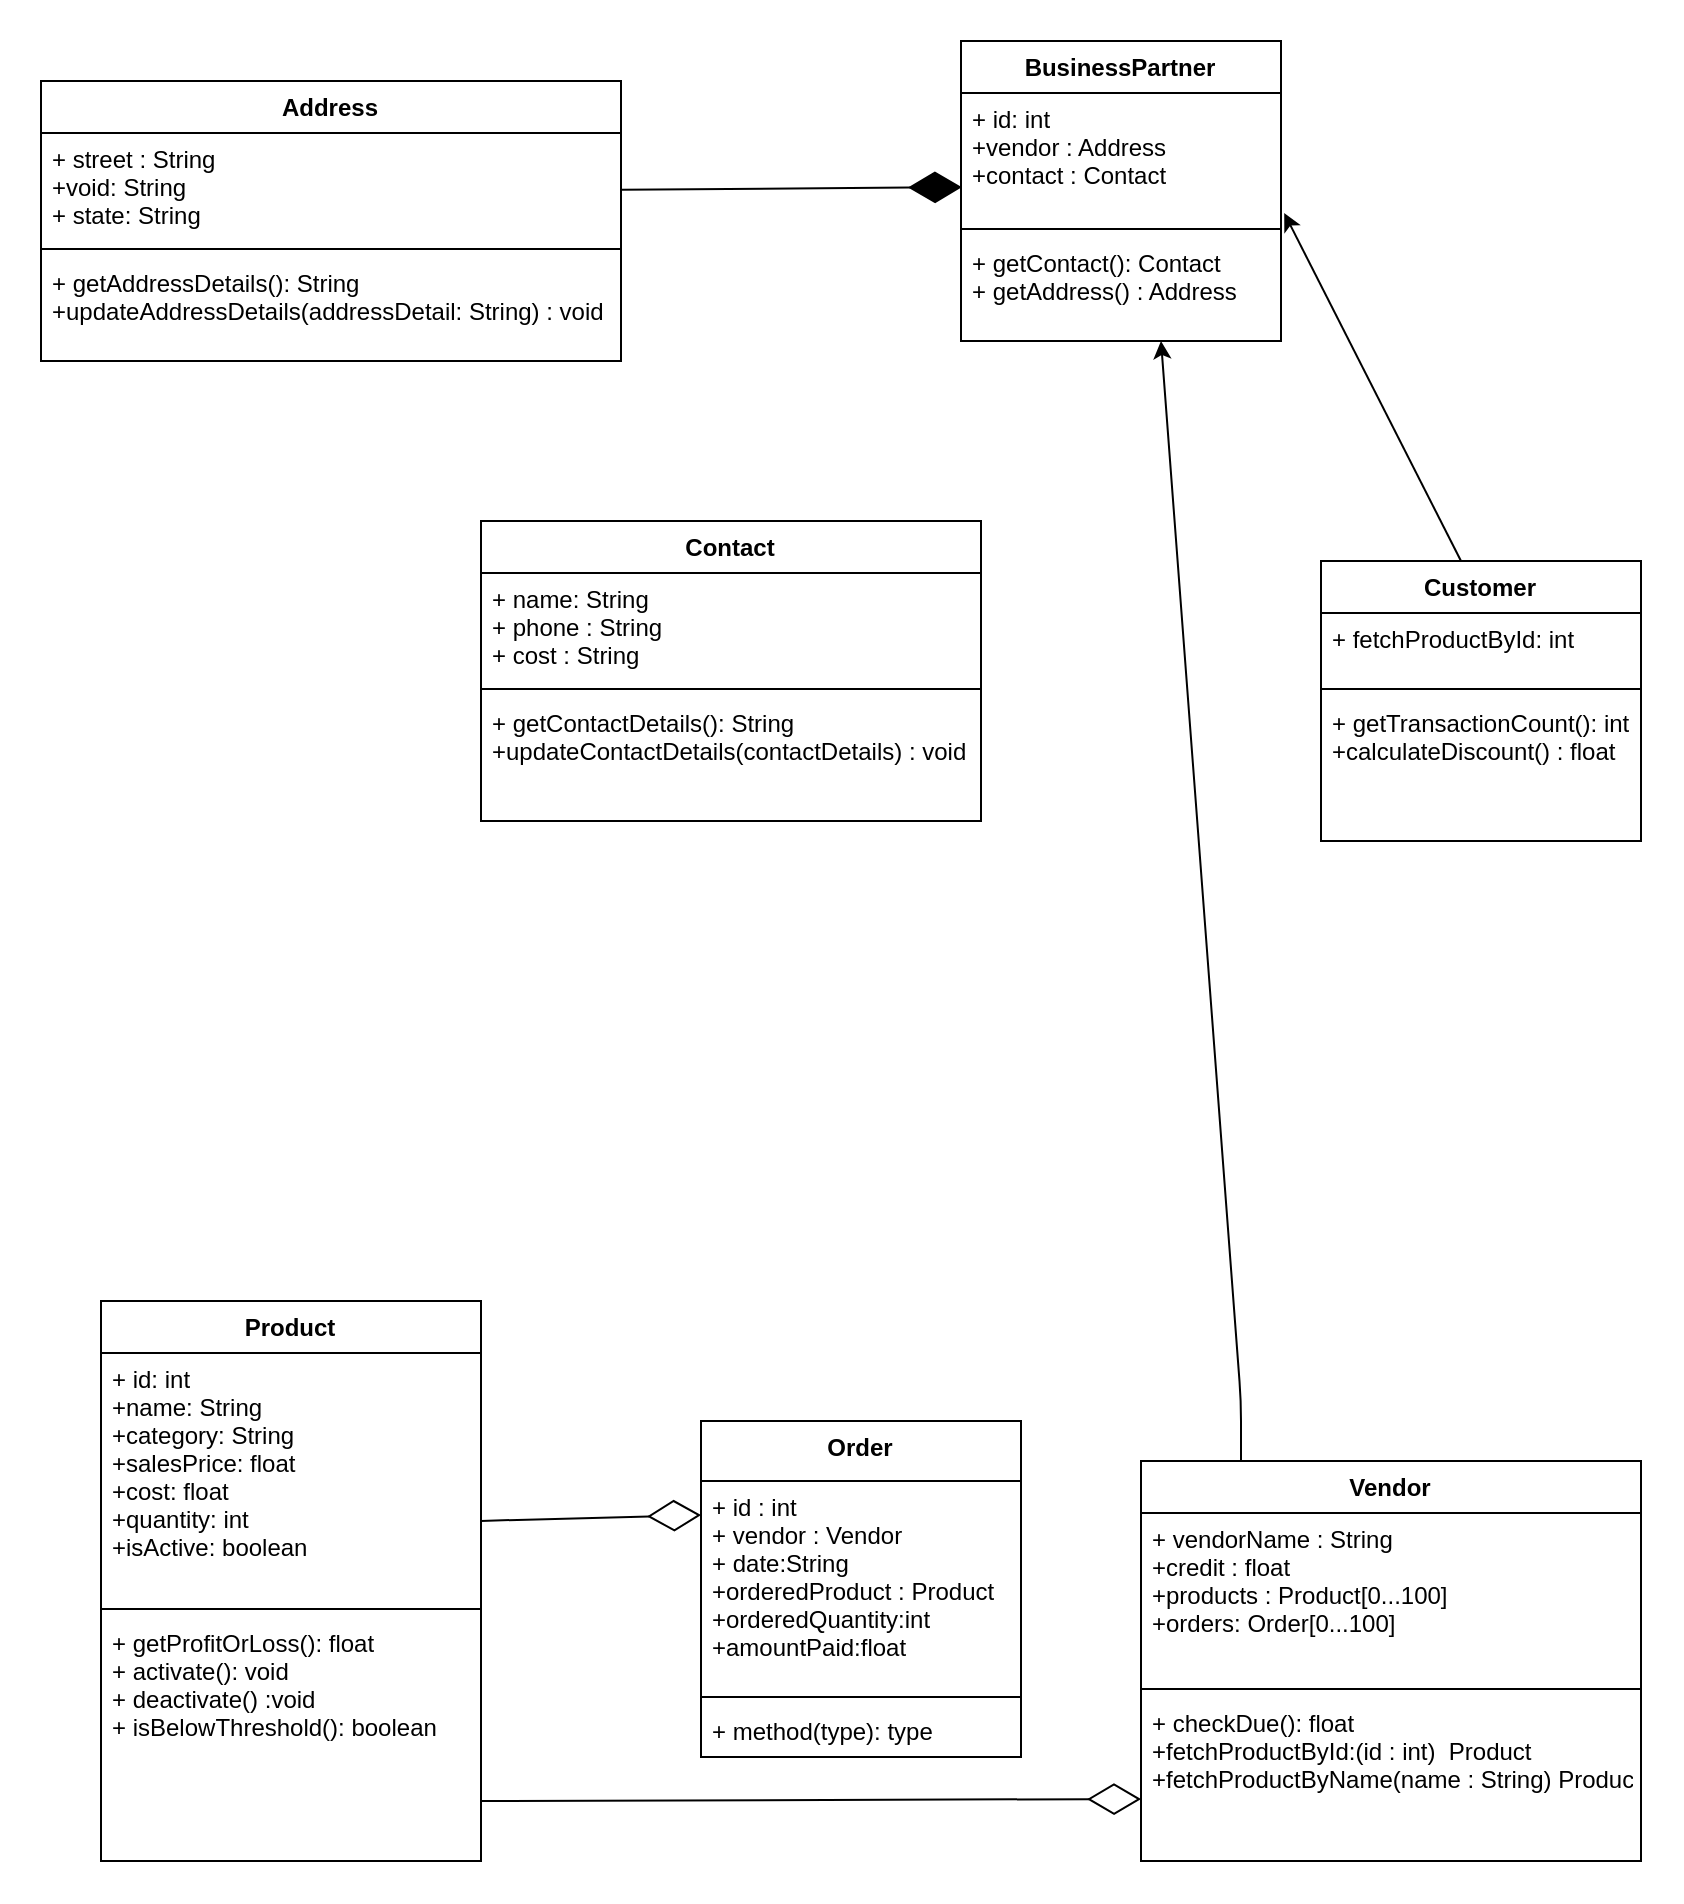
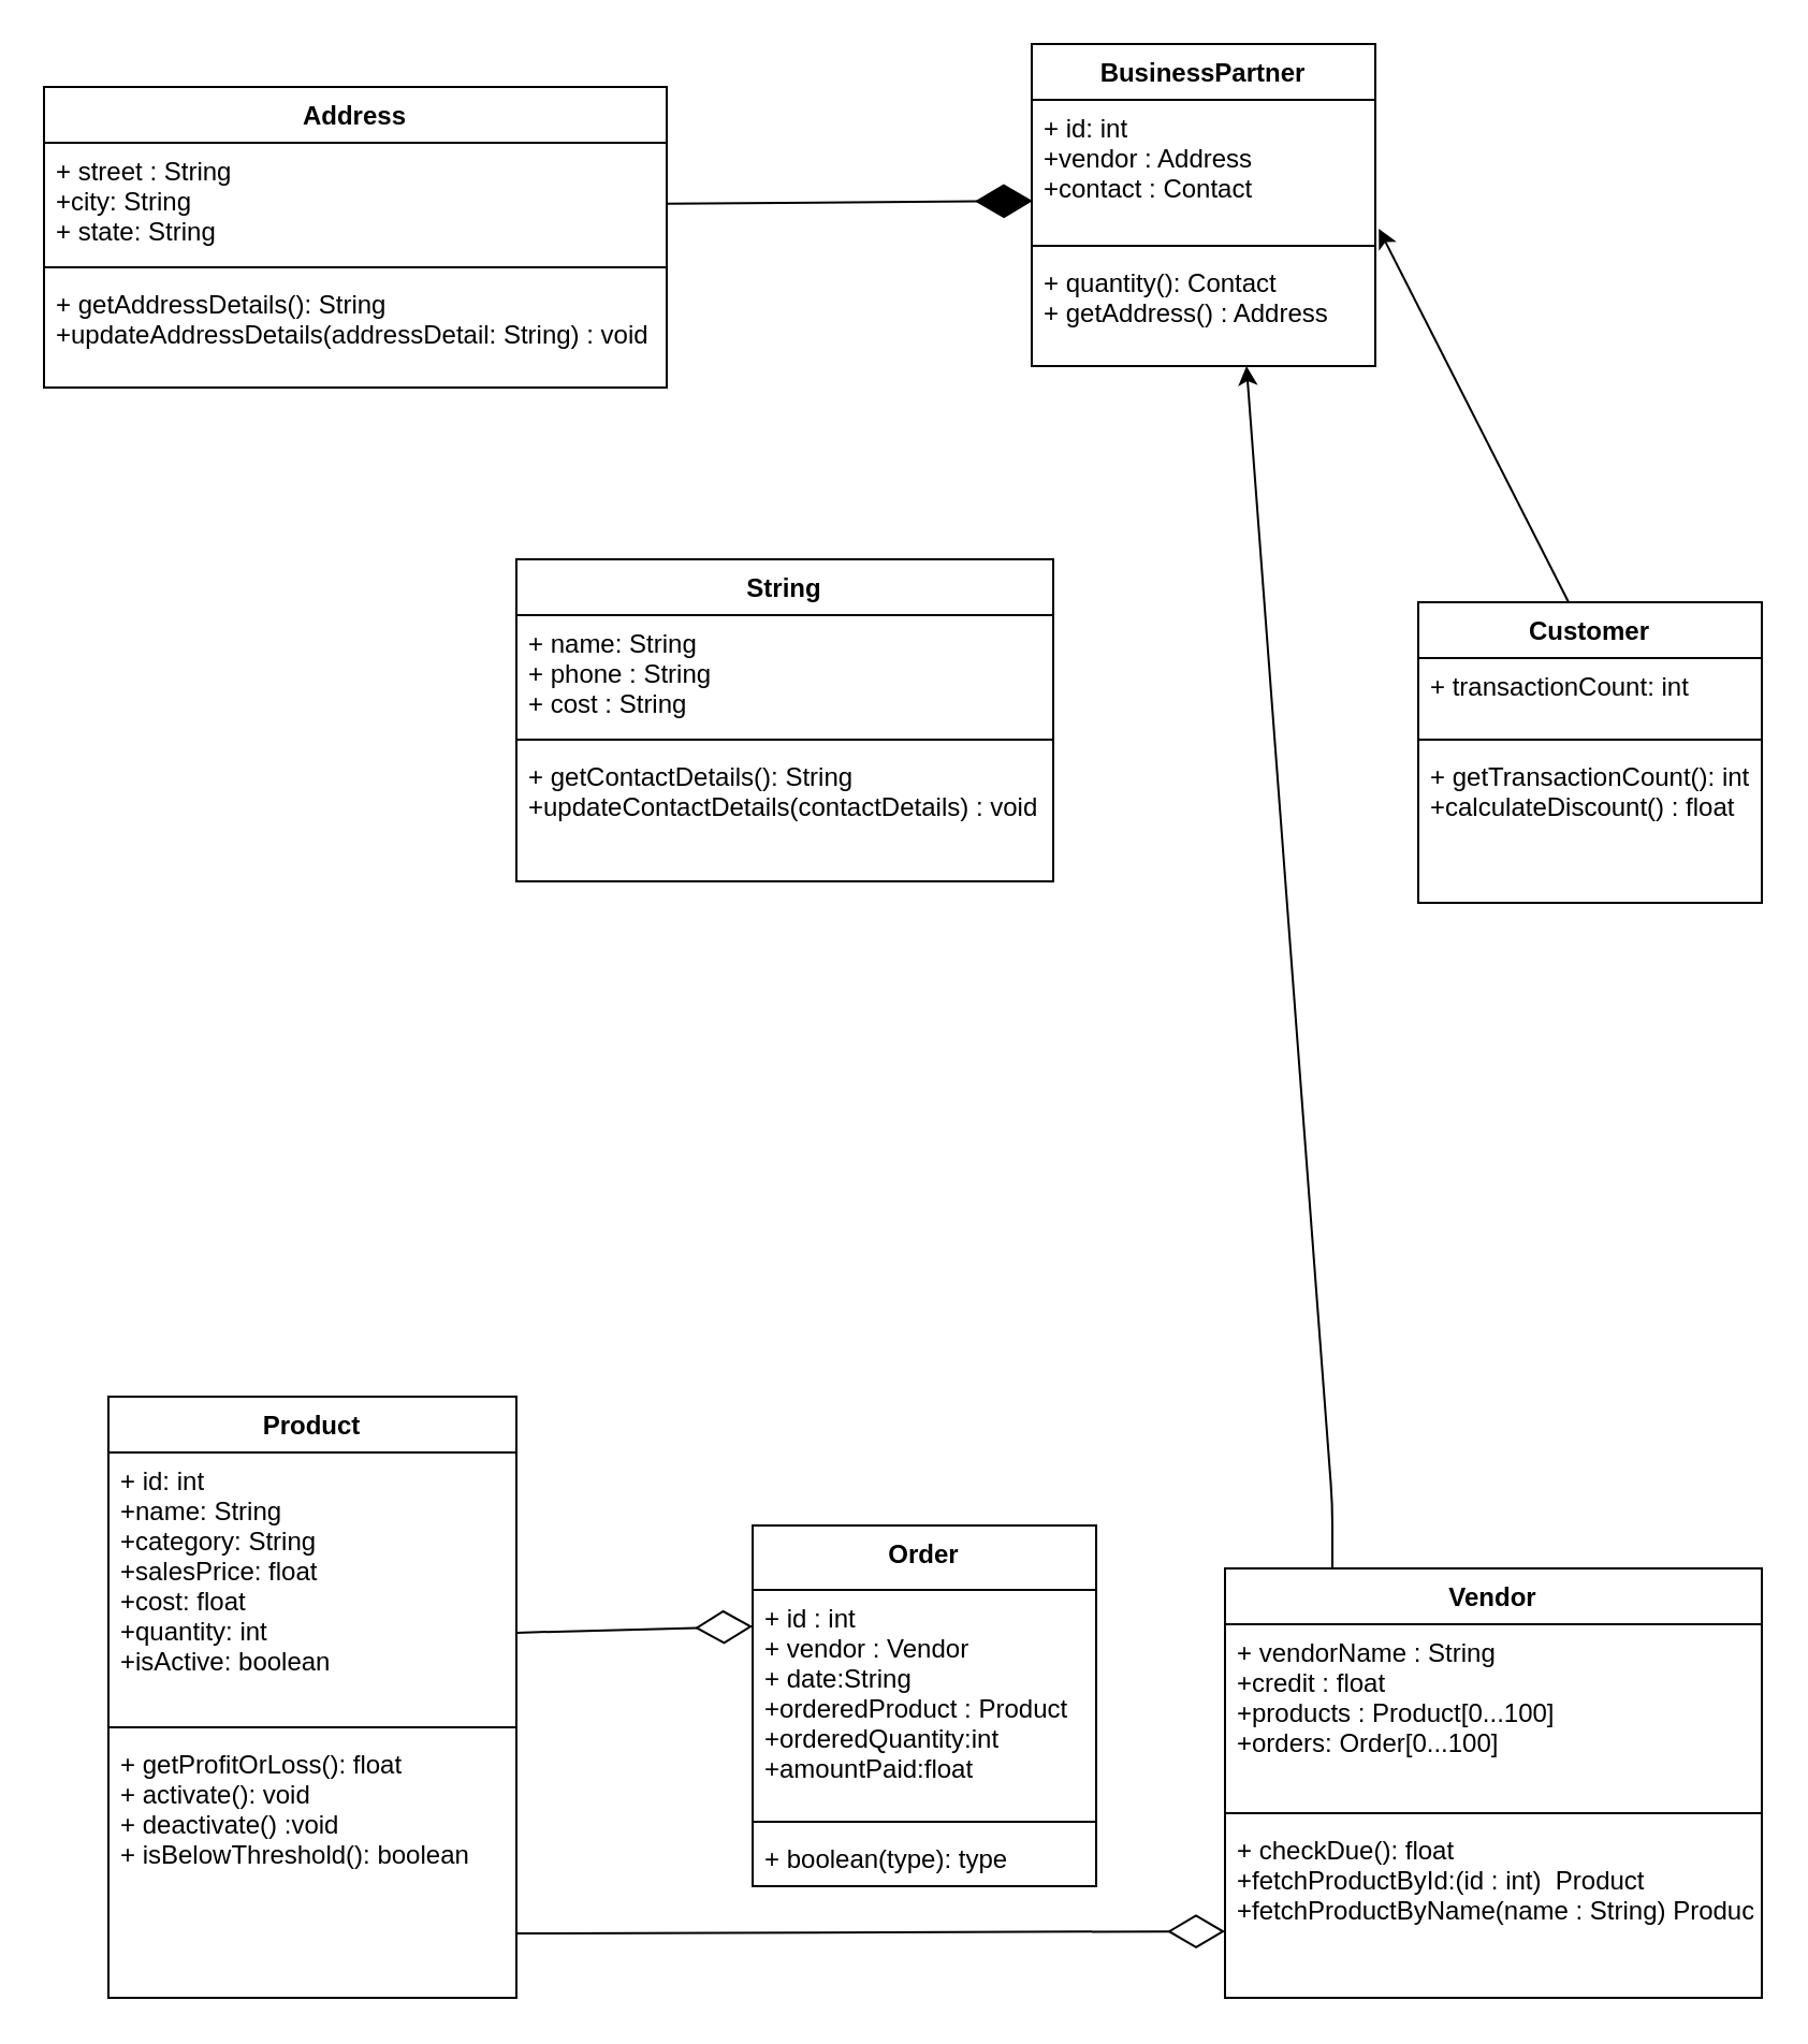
- <mxCell id="17" value="+ street : String&#10;+void: String&#10;+ state: String" style="text;strokeColor=none;fillColor=none;align=left;verticalAlign=top;spacingLeft=4;spacingRight=4;overflow=hidden;rotatable=0;points=[[0,0.5],[1,0.5]];portConstraint=eastwest;" vertex="1" parent="16"><mxGeometry y="26" width="290" height="54" as="geometry" /></mxCell>
+ <mxCell id="17" value="+ street : String&#10;+city: String&#10;+ state: String" style="text;strokeColor=none;fillColor=none;align=left;verticalAlign=top;spacingLeft=4;spacingRight=4;overflow=hidden;rotatable=0;points=[[0,0.5],[1,0.5]];portConstraint=eastwest;" vertex="1" parent="16"><mxGeometry y="26" width="290" height="54" as="geometry" /></mxCell>
- <mxCell id="23" value="+ getContact(): Contact&#10;+ getAddress() : Address" style="text;strokeColor=none;fillColor=none;align=left;verticalAlign=top;spacingLeft=4;spacingRight=4;overflow=hidden;rotatable=0;points=[[0,0.5],[1,0.5]];portConstraint=eastwest;" vertex="1" parent="20"><mxGeometry y="98" width="160" height="52" as="geometry" /></mxCell>
+ <mxCell id="23" value="+ quantity(): Contact&#10;+ getAddress() : Address" style="text;strokeColor=none;fillColor=none;align=left;verticalAlign=top;spacingLeft=4;spacingRight=4;overflow=hidden;rotatable=0;points=[[0,0.5],[1,0.5]];portConstraint=eastwest;" vertex="1" parent="20"><mxGeometry y="98" width="160" height="52" as="geometry" /></mxCell>
- <mxCell id="24" value="Contact" style="swimlane;fontStyle=1;align=center;verticalAlign=top;childLayout=stackLayout;horizontal=1;startSize=26;horizontalStack=0;resizeParent=1;resizeParentMax=0;resizeLast=0;collapsible=1;marginBottom=0;" vertex="1" parent="1"><mxGeometry x="240" y="260" width="250" height="150" as="geometry" /></mxCell>
+ <mxCell id="24" value="String" style="swimlane;fontStyle=1;align=center;verticalAlign=top;childLayout=stackLayout;horizontal=1;startSize=26;horizontalStack=0;resizeParent=1;resizeParentMax=0;resizeLast=0;collapsible=1;marginBottom=0;" vertex="1" parent="1"><mxGeometry x="240" y="260" width="250" height="150" as="geometry" /></mxCell>
- <mxCell id="29" value="+ fetchProductById: int&#10;" style="text;strokeColor=none;fillColor=none;align=left;verticalAlign=top;spacingLeft=4;spacingRight=4;overflow=hidden;rotatable=0;points=[[0,0.5],[1,0.5]];portConstraint=eastwest;" vertex="1" parent="28"><mxGeometry y="26" width="160" height="34" as="geometry" /></mxCell>
+ <mxCell id="29" value="+ transactionCount: int&#10;" style="text;strokeColor=none;fillColor=none;align=left;verticalAlign=top;spacingLeft=4;spacingRight=4;overflow=hidden;rotatable=0;points=[[0,0.5],[1,0.5]];portConstraint=eastwest;" vertex="1" parent="28"><mxGeometry y="26" width="160" height="34" as="geometry" /></mxCell>
- <mxCell id="9" value="+ method(type): type" style="text;strokeColor=none;fillColor=none;align=left;verticalAlign=top;spacingLeft=4;spacingRight=4;overflow=hidden;rotatable=0;points=[[0,0.5],[1,0.5]];portConstraint=eastwest;" vertex="1" parent="6"><mxGeometry y="142" width="160" height="26" as="geometry" /></mxCell>
+ <mxCell id="9" value="+ boolean(type): type" style="text;strokeColor=none;fillColor=none;align=left;verticalAlign=top;spacingLeft=4;spacingRight=4;overflow=hidden;rotatable=0;points=[[0,0.5],[1,0.5]];portConstraint=eastwest;" vertex="1" parent="6"><mxGeometry y="142" width="160" height="26" as="geometry" /></mxCell>
